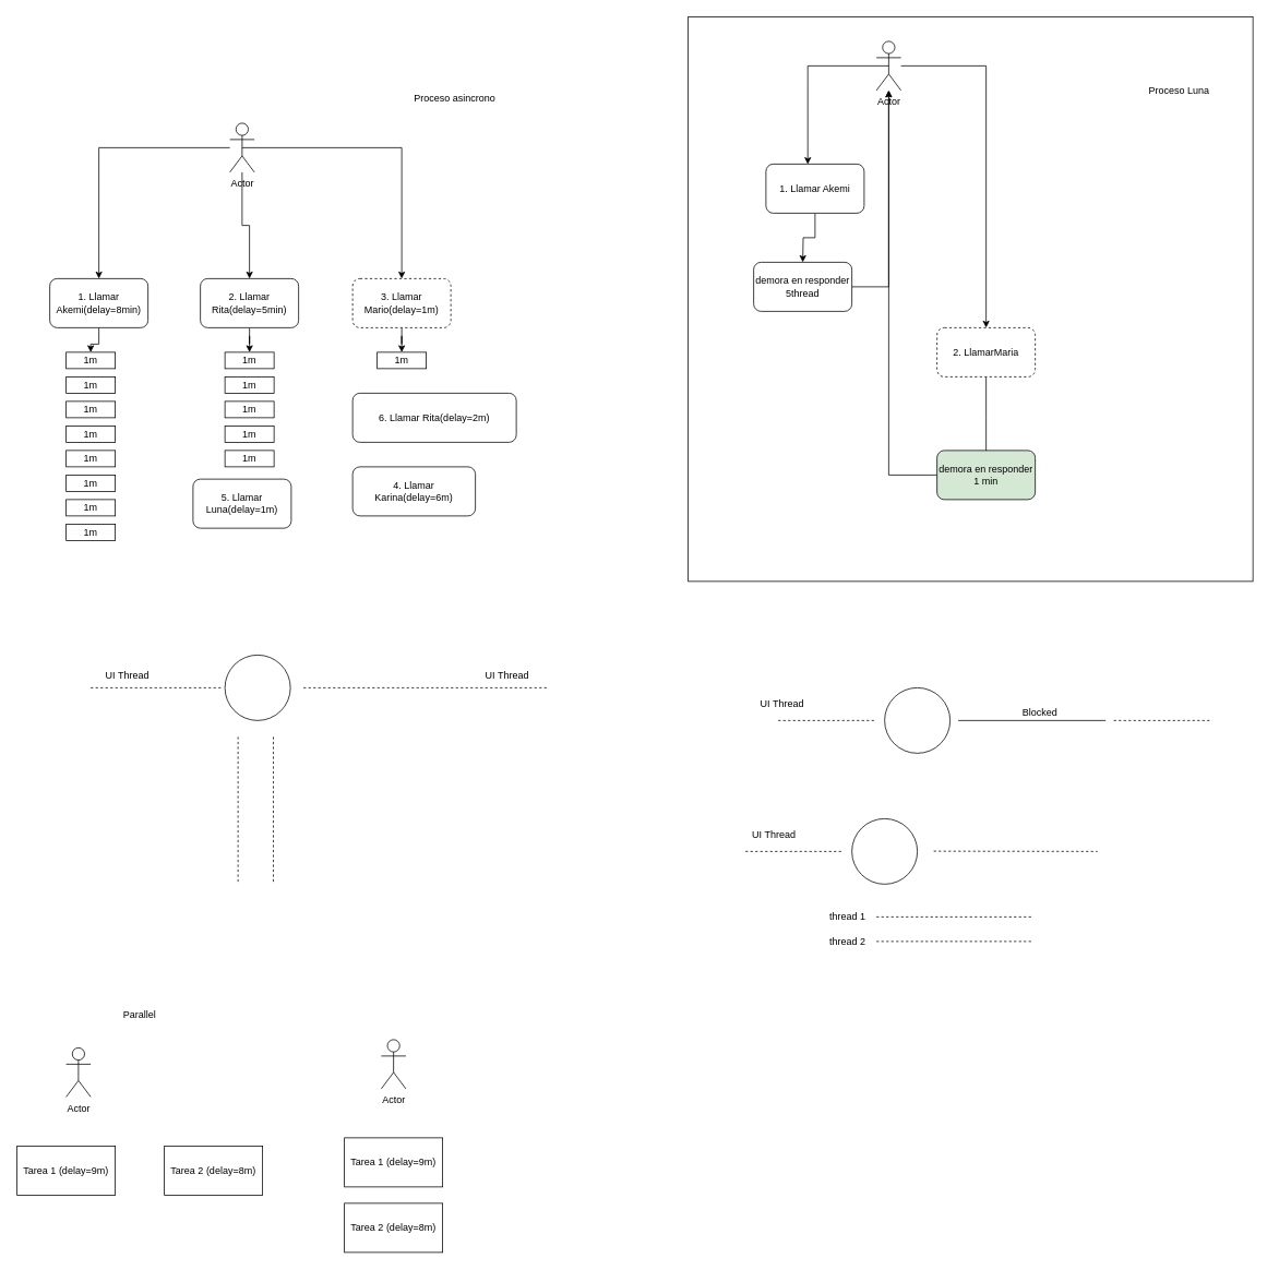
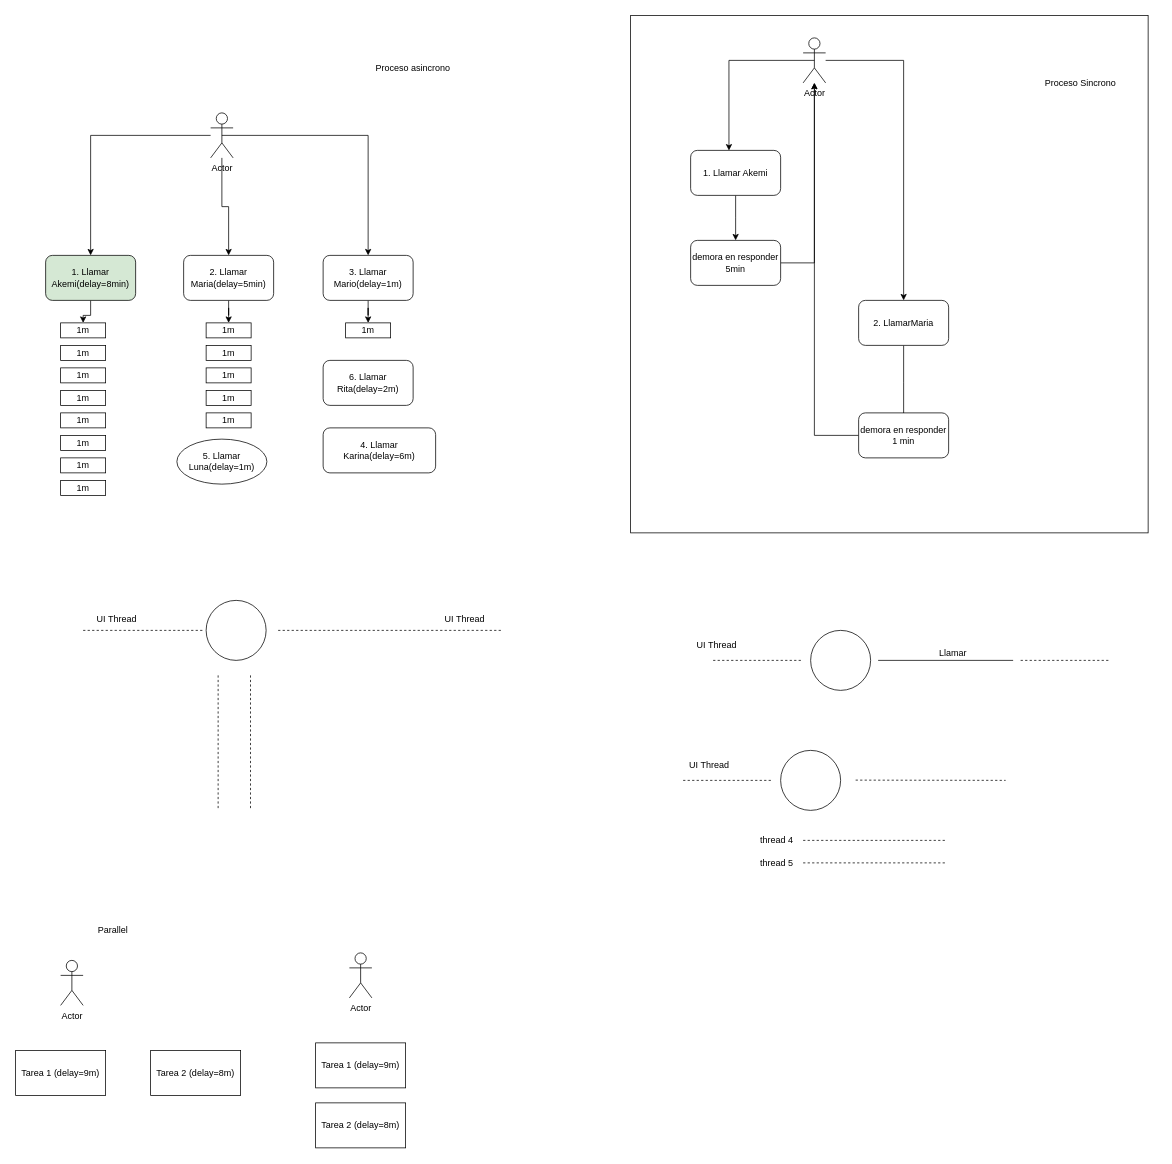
- <mxCell id="15" value="Proceso Luna&lt;br&gt;" style="text;html=1;strokeColor=none;fillColor=none;align=center;verticalAlign=middle;whiteSpace=wrap;rounded=0;" parent="1" vertex="1"><mxGeometry x="1340" y="100" width="200" height="20" as="geometry" /></mxCell>
+ <mxCell id="15" value="Proceso Sincrono&lt;br&gt;" style="text;html=1;strokeColor=none;fillColor=none;align=center;verticalAlign=middle;whiteSpace=wrap;rounded=0;" parent="1" vertex="1"><mxGeometry x="1340" y="100" width="200" height="20" as="geometry" /></mxCell>
- <mxCell id="18" value="Proceso asincrono" style="text;html=1;strokeColor=none;fillColor=none;align=center;verticalAlign=middle;whiteSpace=wrap;rounded=0;" parent="1" vertex="1"><mxGeometry x="420" y="110" width="270" height="20" as="geometry" /></mxCell>
+ <mxCell id="18" value="Proceso asincrono" style="text;html=1;strokeColor=none;fillColor=none;align=center;verticalAlign=middle;whiteSpace=wrap;rounded=0;" parent="1" vertex="1"><mxGeometry x="415" y="80" width="270" height="20" as="geometry" /></mxCell>
- <mxCell id="7" value="1. Llamar Akemi" style="rounded=1;whiteSpace=wrap;html=1;" parent="1" vertex="1"><mxGeometry x="935" y="200" width="120" height="60" as="geometry" /></mxCell>
+ <mxCell id="7" value="1. Llamar Akemi" style="rounded=1;whiteSpace=wrap;html=1;" parent="1" vertex="1"><mxGeometry x="920" y="200" width="120" height="60" as="geometry" /></mxCell>
- <mxCell id="9" value="demora en responder 5thread" style="rounded=1;whiteSpace=wrap;html=1;" parent="1" vertex="1"><mxGeometry x="920" y="320" width="120" height="60" as="geometry" /></mxCell>
+ <mxCell id="9" value="demora en responder 5min" style="rounded=1;whiteSpace=wrap;html=1;" parent="1" vertex="1"><mxGeometry x="920" y="320" width="120" height="60" as="geometry" /></mxCell>
- <mxCell id="21" value="1. Llamar Akemi(delay=8min)" style="rounded=1;whiteSpace=wrap;html=1;" parent="1" vertex="1"><mxGeometry x="60" y="340" width="120" height="60" as="geometry" /></mxCell>
+ <mxCell id="21" value="1. Llamar Akemi(delay=8min)" style="rounded=1;whiteSpace=wrap;html=1;fillColor=#d5e8d4;" parent="1" vertex="1"><mxGeometry x="60" y="340" width="120" height="60" as="geometry" /></mxCell>
- <mxCell id="23" value="2. Llamar Rita(delay=5min)" style="rounded=1;whiteSpace=wrap;html=1;" parent="1" vertex="1"><mxGeometry x="244" y="340" width="120" height="60" as="geometry" /></mxCell>
+ <mxCell id="23" value="2. Llamar Maria(delay=5min)" style="rounded=1;whiteSpace=wrap;html=1;" parent="1" vertex="1"><mxGeometry x="244" y="340" width="120" height="60" as="geometry" /></mxCell>
- <mxCell id="25" value="3. Llamar Mario(delay=1m)" style="rounded=1;whiteSpace=wrap;html=1;dashed=1;" parent="1" vertex="1"><mxGeometry x="430" y="340" width="120" height="60" as="geometry" /></mxCell>
+ <mxCell id="25" value="3. Llamar Mario(delay=1m)" style="rounded=1;whiteSpace=wrap;html=1;" parent="1" vertex="1"><mxGeometry x="430" y="340" width="120" height="60" as="geometry" /></mxCell>
- <mxCell id="11" value="2. LlamarMaria" style="rounded=1;whiteSpace=wrap;html=1;dashed=1;" parent="1" vertex="1"><mxGeometry x="1144" y="400" width="120" height="60" as="geometry" /></mxCell>
+ <mxCell id="11" value="2. LlamarMaria" style="rounded=1;whiteSpace=wrap;html=1;" parent="1" vertex="1"><mxGeometry x="1144" y="400" width="120" height="60" as="geometry" /></mxCell>
- <mxCell id="41" value="6. Llamar Rita(delay=2m)" style="rounded=1;whiteSpace=wrap;html=1;" parent="1" vertex="1"><mxGeometry x="430" y="480" width="200" height="60" as="geometry" /></mxCell>
+ <mxCell id="41" value="6. Llamar Rita(delay=2m)" style="rounded=1;whiteSpace=wrap;html=1;" parent="1" vertex="1"><mxGeometry x="430" y="480" width="120" height="60" as="geometry" /></mxCell>
- <mxCell id="17" value="demora en responder 1 min" style="rounded=1;whiteSpace=wrap;html=1;fillColor=#d5e8d4;" parent="1" vertex="1"><mxGeometry x="1144" y="550" width="120" height="60" as="geometry" /></mxCell>
+ <mxCell id="17" value="demora en responder 1 min" style="rounded=1;whiteSpace=wrap;html=1;" parent="1" vertex="1"><mxGeometry x="1144" y="550" width="120" height="60" as="geometry" /></mxCell>
- <mxCell id="42" value="5. Llamar Luna(delay=1m)" style="rounded=1;whiteSpace=wrap;html=1;" parent="1" vertex="1"><mxGeometry x="235" y="585" width="120" height="60" as="geometry" /></mxCell>
+ <mxCell id="42" value="5. Llamar Luna(delay=1m)" style="ellipse;whiteSpace=wrap;html=1;" parent="1" vertex="1"><mxGeometry x="235" y="585" width="120" height="60" as="geometry" /></mxCell>
- <mxCell id="51" value="Blocked" style="text;html=1;strokeColor=none;fillColor=none;align=center;verticalAlign=middle;whiteSpace=wrap;rounded=0;" vertex="1" parent="1"><mxGeometry x="1250" y="860" width="40" height="20" as="geometry" /></mxCell>
+ <mxCell id="51" value="Llamar" style="text;html=1;strokeColor=none;fillColor=none;align=center;verticalAlign=middle;whiteSpace=wrap;rounded=0;" vertex="1" parent="1"><mxGeometry x="1250" y="860" width="40" height="20" as="geometry" /></mxCell>
- <mxCell id="62" value="thread 1" style="text;html=1;strokeColor=none;fillColor=none;align=center;verticalAlign=middle;whiteSpace=wrap;rounded=0;" vertex="1" parent="1"><mxGeometry x="1010" y="1110" width="50" height="20" as="geometry" /></mxCell>
+ <mxCell id="62" value="thread 4" style="text;html=1;strokeColor=none;fillColor=none;align=center;verticalAlign=middle;whiteSpace=wrap;rounded=0;" vertex="1" parent="1"><mxGeometry x="1010" y="1110" width="50" height="20" as="geometry" /></mxCell>
- <mxCell id="63" value="thread 2" style="text;html=1;strokeColor=none;fillColor=none;align=center;verticalAlign=middle;whiteSpace=wrap;rounded=0;" vertex="1" parent="1"><mxGeometry x="1010" y="1140" width="50" height="20" as="geometry" /></mxCell>
+ <mxCell id="63" value="thread 5" style="text;html=1;strokeColor=none;fillColor=none;align=center;verticalAlign=middle;whiteSpace=wrap;rounded=0;" vertex="1" parent="1"><mxGeometry x="1010" y="1140" width="50" height="20" as="geometry" /></mxCell>
- <mxCell id="67" value="Parallel" style="text;html=1;strokeColor=none;fillColor=none;align=center;verticalAlign=middle;whiteSpace=wrap;rounded=0;" vertex="1" parent="1"><mxGeometry x="150" y="1230" width="40" height="20" as="geometry" /></mxCell>
+ <mxCell id="67" value="Parallel" style="text;html=1;strokeColor=none;fillColor=none;align=center;verticalAlign=middle;whiteSpace=wrap;rounded=0;" vertex="1" parent="1"><mxGeometry x="130" y="1230" width="40" height="20" as="geometry" /></mxCell>
